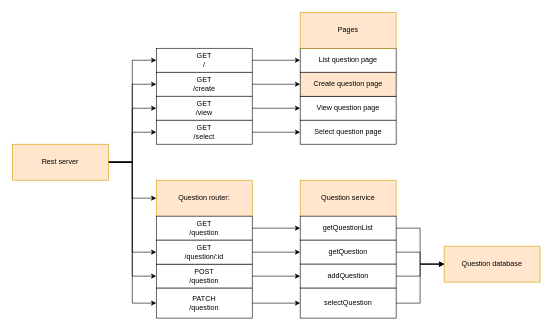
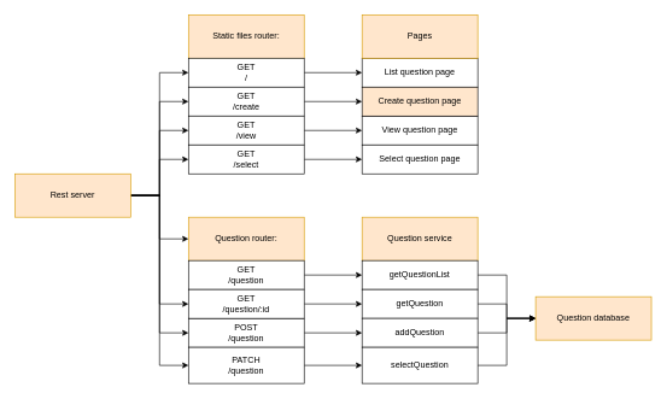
+ <mxCell id="11" value="Static files router:" style="rounded=0;whiteSpace=wrap;html=1;fillColor=#ffe6cc;strokeColor=#d79b00;" vertex="1" parent="1"><mxGeometry x="260" width="160" height="60" as="geometry" y="20" /></mxCell>
